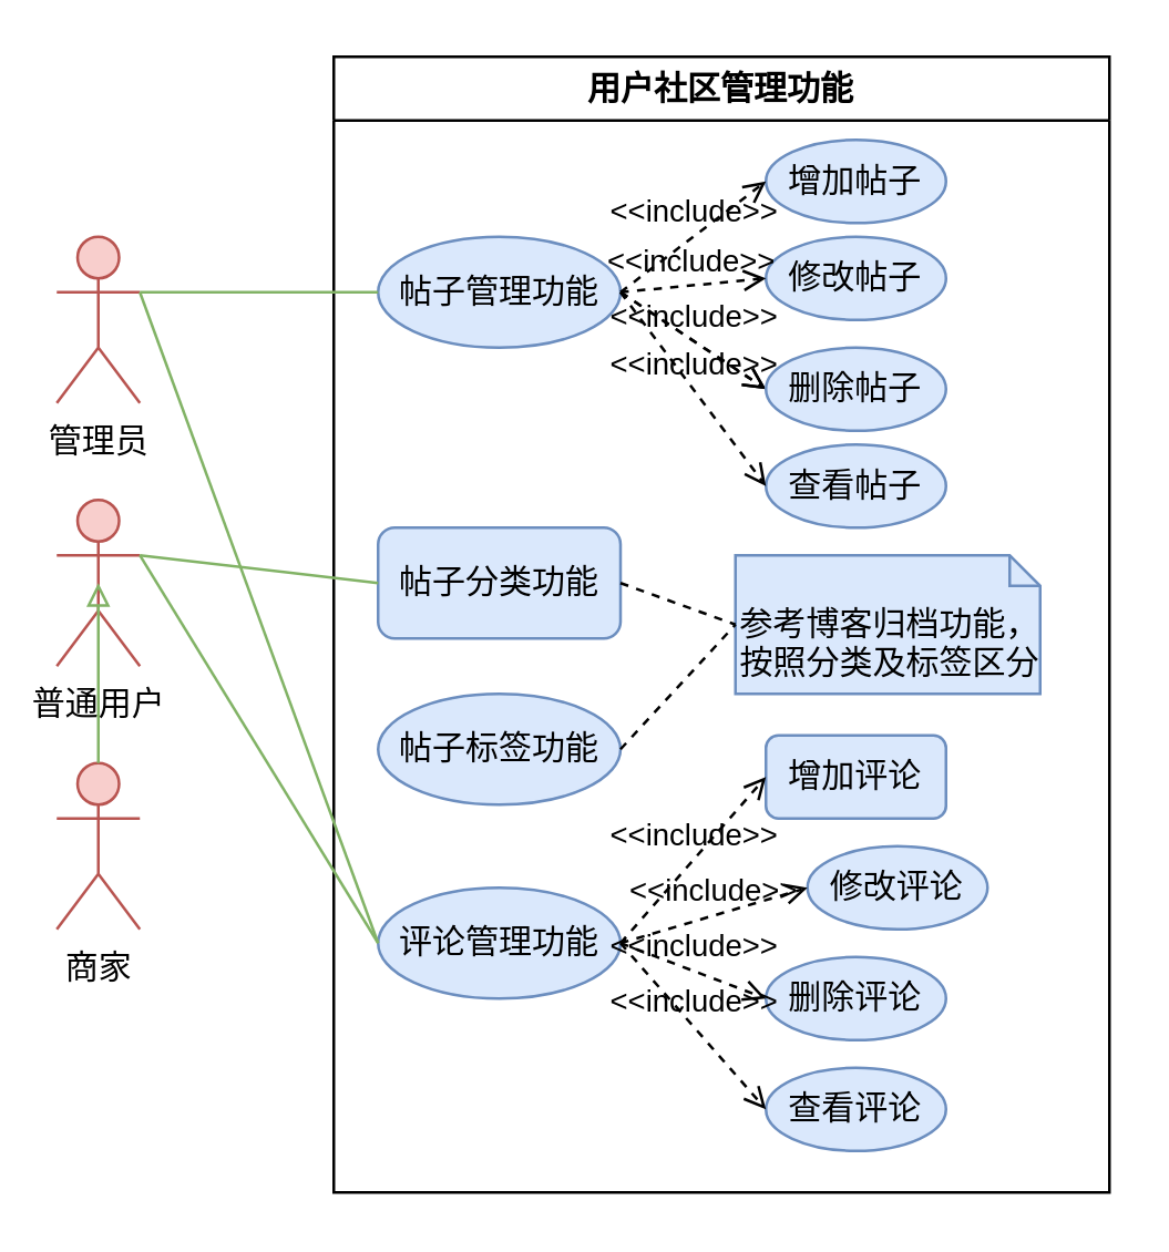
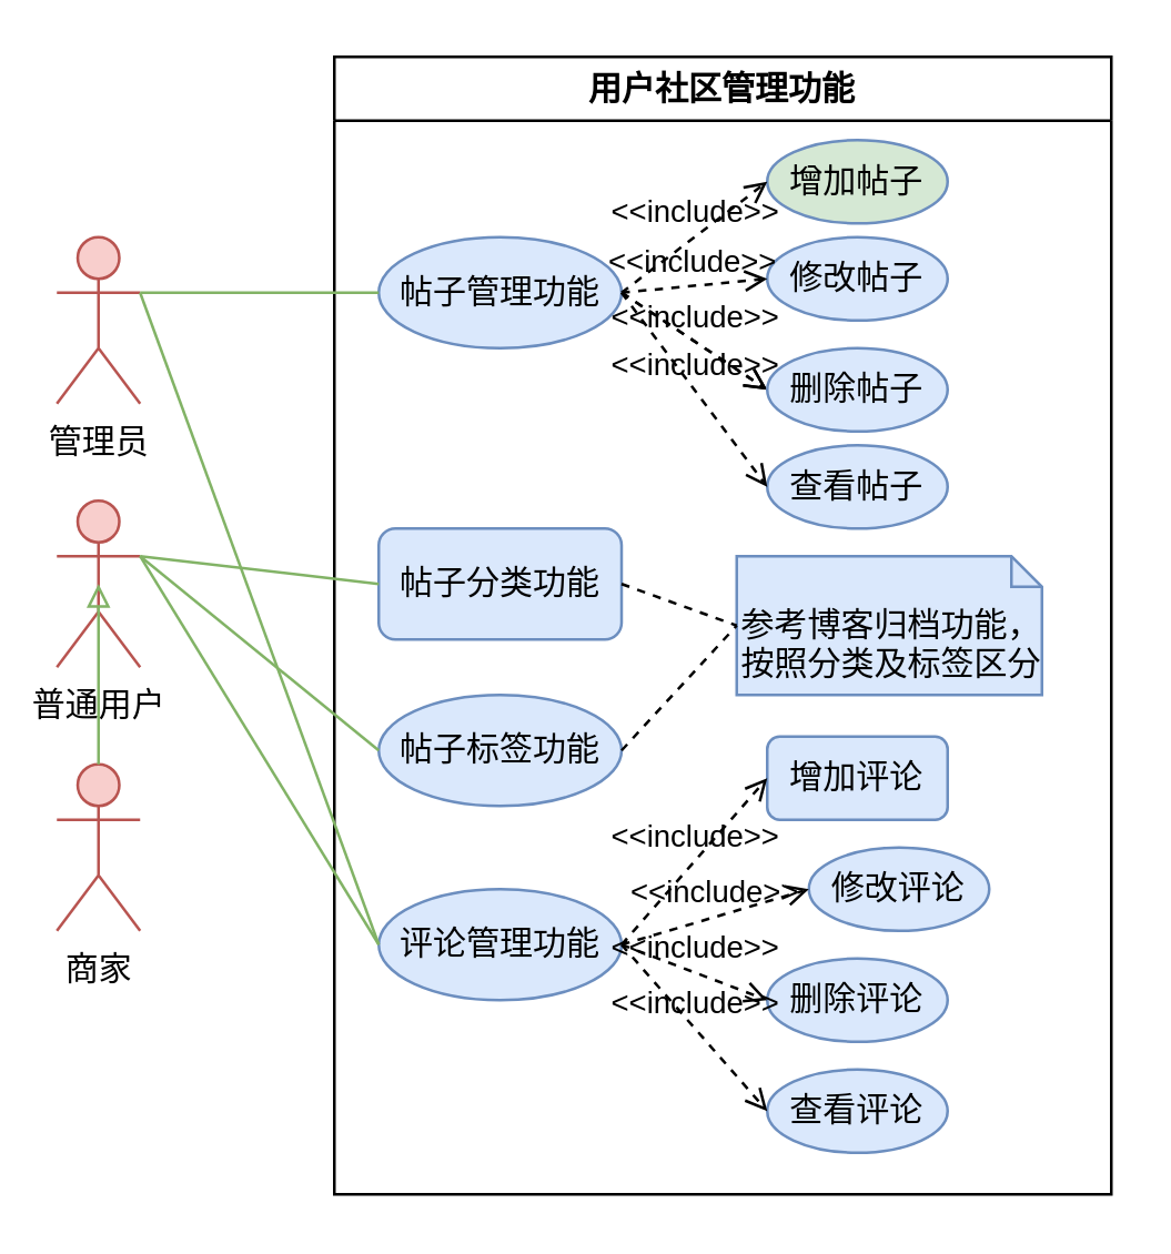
- <mxCell id="6" value="增加帖子" style="ellipse;whiteSpace=wrap;html=1;fillColor=#dae8fc;strokeColor=#6c8ebf;" vertex="1" parent="2"><mxGeometry x="156" y="30" width="65" height="30" as="geometry" /></mxCell>
+ <mxCell id="6" value="增加帖子" style="ellipse;whiteSpace=wrap;html=1;fillColor=#d5e8d4;strokeColor=#6c8ebf;" vertex="1" parent="2"><mxGeometry x="156" y="30" width="65" height="30" as="geometry" /></mxCell>
+ <mxCell id="31" value="" style="endArrow=none;html=1;rounded=0;fillColor=#d5e8d4;strokeColor=#82b366;exitX=0;exitY=0.5;exitDx=0;exitDy=0;entryX=1;entryY=0.333;entryDx=0;entryDy=0;entryPerimeter=0;" edge="1" parent="1" source="5" target="27"><mxGeometry width="50" height="50" relative="1" as="geometry"><mxPoint x="210" y="130" as="sourcePoint" /><mxPoint x="50" y="180" as="targetPoint" /></mxGeometry></mxCell>
